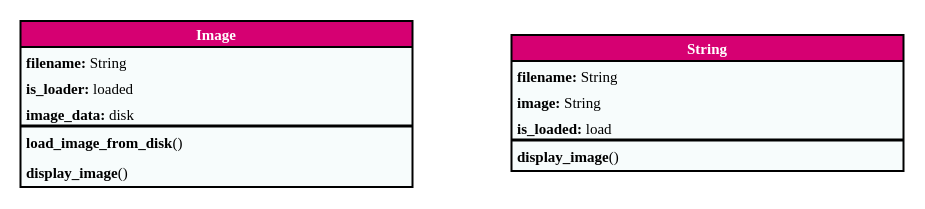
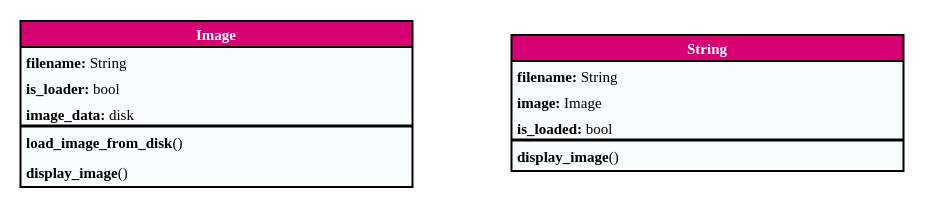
- <mxCell id="10" value="&lt;b&gt;is_loader: &lt;/b&gt;loaded" style="text;strokeColor=none;fillColor=none;align=left;verticalAlign=top;spacingLeft=4;spacingRight=4;overflow=hidden;rotatable=0;points=[[0,0.5],[1,0.5]];portConstraint=eastwest;whiteSpace=wrap;html=1;fontColor=#000000;fontSize=15;fontFamily=Verdana;" parent="8" vertex="1"><mxGeometry y="52" width="392" height="26" as="geometry" /></mxCell>
+ <mxCell id="10" value="&lt;b&gt;is_loader: &lt;/b&gt;bool" style="text;strokeColor=none;fillColor=none;align=left;verticalAlign=top;spacingLeft=4;spacingRight=4;overflow=hidden;rotatable=0;points=[[0,0.5],[1,0.5]];portConstraint=eastwest;whiteSpace=wrap;html=1;fontColor=#000000;fontSize=15;fontFamily=Verdana;" parent="8" vertex="1"><mxGeometry y="52" width="392" height="26" as="geometry" /></mxCell>
- <mxCell id="4" value="&lt;b&gt;image:&lt;/b&gt; String" style="text;strokeColor=none;fillColor=none;align=left;verticalAlign=top;spacingLeft=4;spacingRight=4;overflow=hidden;rotatable=0;points=[[0,0.5],[1,0.5]];portConstraint=eastwest;whiteSpace=wrap;html=1;fontColor=#000000;fontSize=15;fontFamily=Verdana;" parent="2" vertex="1"><mxGeometry y="52" width="392" height="26" as="geometry" /></mxCell>
+ <mxCell id="4" value="&lt;b&gt;image:&lt;/b&gt; Image" style="text;strokeColor=none;fillColor=none;align=left;verticalAlign=top;spacingLeft=4;spacingRight=4;overflow=hidden;rotatable=0;points=[[0,0.5],[1,0.5]];portConstraint=eastwest;whiteSpace=wrap;html=1;fontColor=#000000;fontSize=15;fontFamily=Verdana;" parent="2" vertex="1"><mxGeometry y="52" width="392" height="26" as="geometry" /></mxCell>
- <mxCell id="5" value="&lt;b&gt;is_loaded:&lt;/b&gt; load" style="text;strokeColor=none;fillColor=none;align=left;verticalAlign=top;spacingLeft=4;spacingRight=4;overflow=hidden;rotatable=0;points=[[0,0.5],[1,0.5]];portConstraint=eastwest;whiteSpace=wrap;html=1;fontColor=#000000;fontSize=15;fontFamily=Verdana;" parent="2" vertex="1"><mxGeometry y="78" width="392" height="26" as="geometry" /></mxCell>
+ <mxCell id="5" value="&lt;b&gt;is_loaded:&lt;/b&gt; bool" style="text;strokeColor=none;fillColor=none;align=left;verticalAlign=top;spacingLeft=4;spacingRight=4;overflow=hidden;rotatable=0;points=[[0,0.5],[1,0.5]];portConstraint=eastwest;whiteSpace=wrap;html=1;fontColor=#000000;fontSize=15;fontFamily=Verdana;" parent="2" vertex="1"><mxGeometry y="78" width="392" height="26" as="geometry" /></mxCell>
